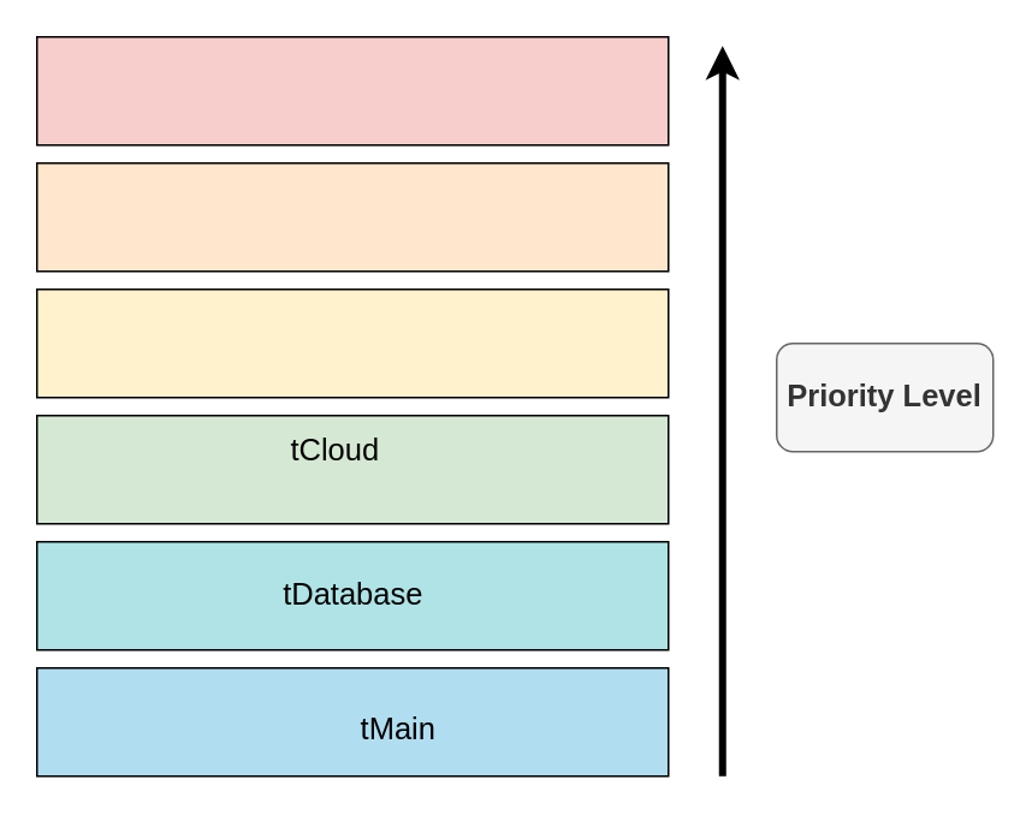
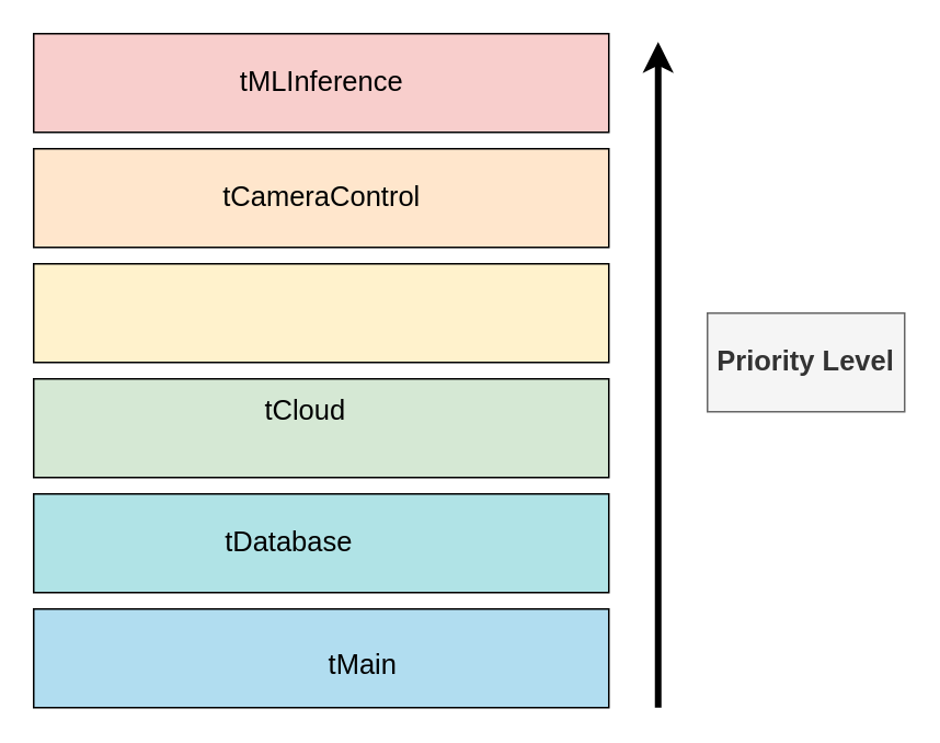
+ <mxCell id="11" value="tMLInference" style="text;html=1;align=center;verticalAlign=middle;resizable=0;points=[];;autosize=1;fontSize=17;" parent="1" vertex="1"><mxGeometry x="140" y="35" width="110" height="30" as="geometry" /></mxCell>
+ <mxCell id="10" value="tCameraControl" style="text;html=1;align=center;verticalAlign=middle;resizable=0;points=[];;autosize=1;fontSize=17;strokeColor=none;fillColor=none;" parent="1" vertex="1"><mxGeometry x="125" y="105" width="140" height="30" as="geometry" /></mxCell>
- <mxCell id="9" value="&lt;font style=&quot;font-size: 17px&quot;&gt;&lt;b&gt;Priority Level&lt;/b&gt;&lt;/font&gt;" style="whiteSpace=wrap;html=1;fillColor=#f5f5f5;strokeColor=#666666;fontColor=#333333;rounded=1;" parent="1" vertex="1"><mxGeometry x="430" y="190" width="120" height="60" as="geometry" /></mxCell>
+ <mxCell id="9" value="&lt;font style=&quot;font-size: 17px&quot;&gt;&lt;b&gt;Priority Level&lt;/b&gt;&lt;/font&gt;" style="rounded=0;whiteSpace=wrap;html=1;fillColor=#f5f5f5;strokeColor=#666666;fontColor=#333333;" parent="1" vertex="1"><mxGeometry x="430" y="190" width="120" height="60" as="geometry" /></mxCell>
- <mxCell id="14" value="tDatabase" style="text;html=1;align=center;verticalAlign=middle;resizable=0;points=[];;autosize=1;fontSize=17;" parent="1" vertex="1"><mxGeometry x="150" y="315" width="90" height="30" as="geometry" /></mxCell>
+ <mxCell id="14" value="tDatabase" style="text;html=1;align=center;verticalAlign=middle;resizable=0;points=[];;autosize=1;fontSize=17;" parent="1" vertex="1"><mxGeometry x="130" y="315" width="90" height="30" as="geometry" /></mxCell>
